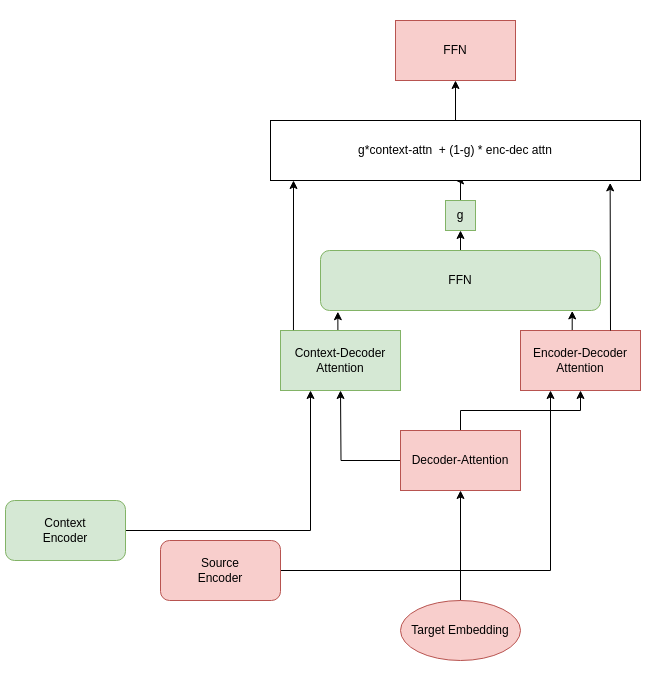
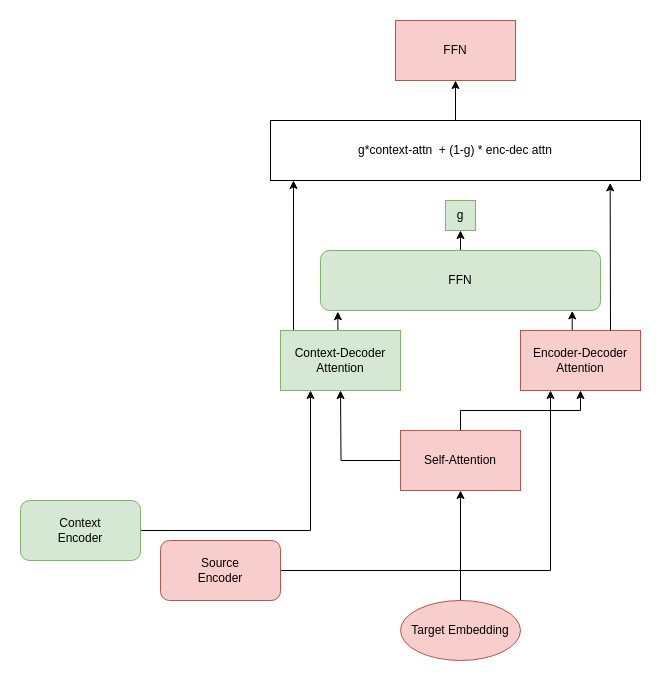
- <mxCell id="17" style="edgeStyle=orthogonalEdgeStyle;rounded=0;orthogonalLoop=1;jettySize=auto;html=1;entryX=0.5;entryY=1;entryDx=0;entryDy=0;" edge="1" parent="1" source="18" target="20"><mxGeometry relative="1" as="geometry" /></mxCell>
- <mxCell id="10" value="Decoder-Attention" style="rounded=0;whiteSpace=wrap;html=1;fillColor=#f8cecc;strokeColor=#b85450;" vertex="1" parent="1"><mxGeometry x="400" y="430" width="120" height="60" as="geometry" /></mxCell>
+ <mxCell id="10" value="Self-Attention" style="rounded=0;whiteSpace=wrap;html=1;fillColor=#f8cecc;strokeColor=#b85450;" vertex="1" parent="1"><mxGeometry x="400" y="430" width="120" height="60" as="geometry" /></mxCell>
- <mxCell id="3" value="Context&lt;br&gt;Encoder" style="rounded=1;whiteSpace=wrap;html=1;fillColor=#d5e8d4;strokeColor=#82b366;" vertex="1" parent="1"><mxGeometry x="5" y="500" width="120" height="60" as="geometry" /></mxCell>
+ <mxCell id="3" value="Context&lt;br&gt;Encoder" style="rounded=1;whiteSpace=wrap;html=1;fillColor=#d5e8d4;strokeColor=#82b366;" vertex="1" parent="1"><mxGeometry x="20" y="500" width="120" height="60" as="geometry" /></mxCell>
